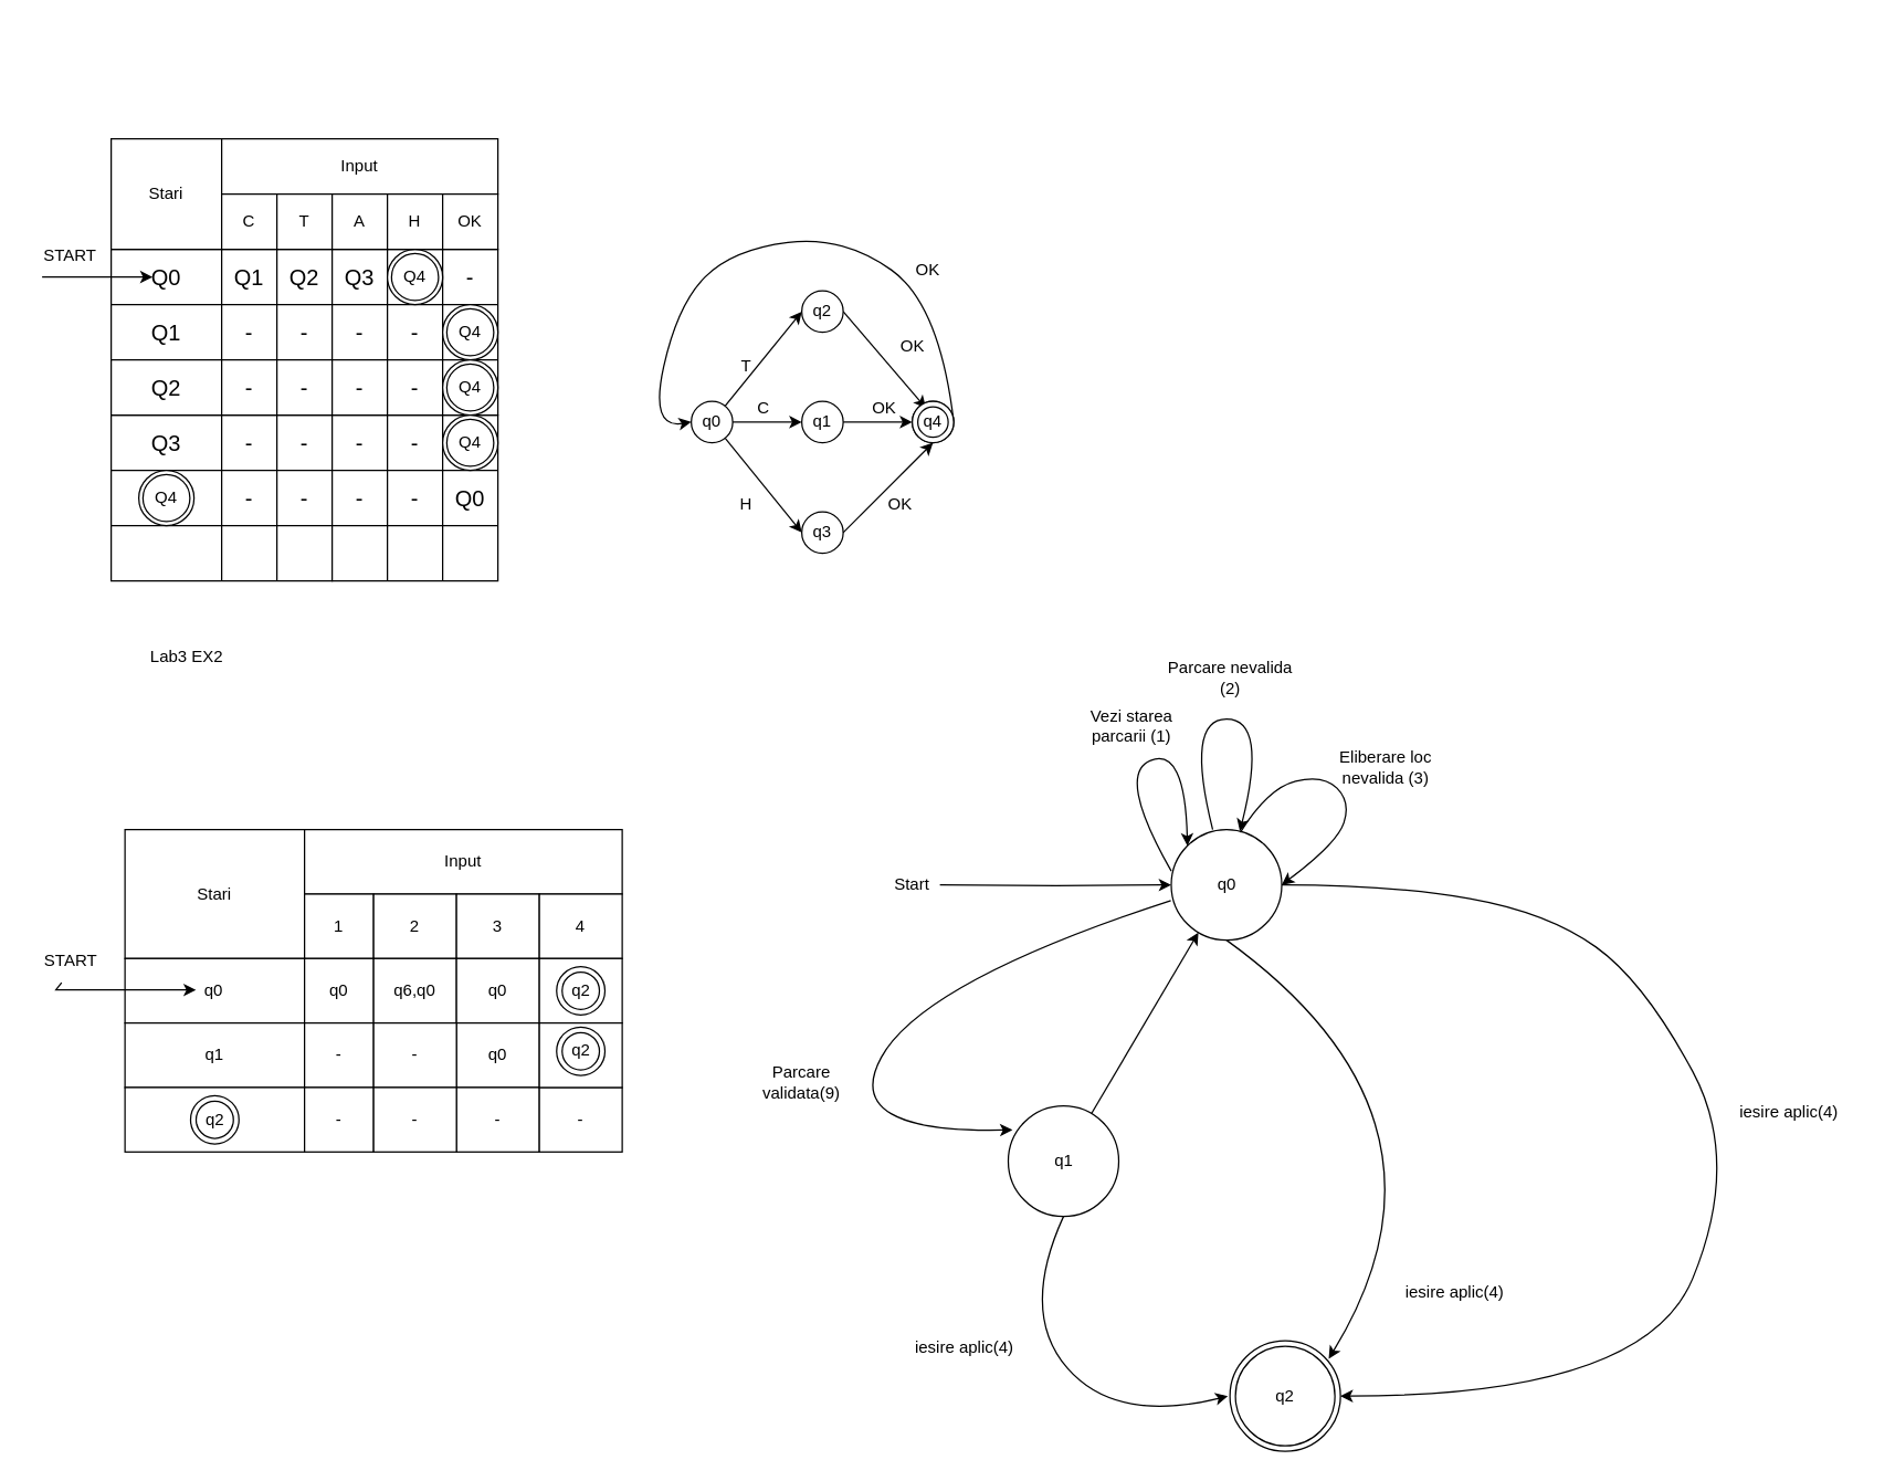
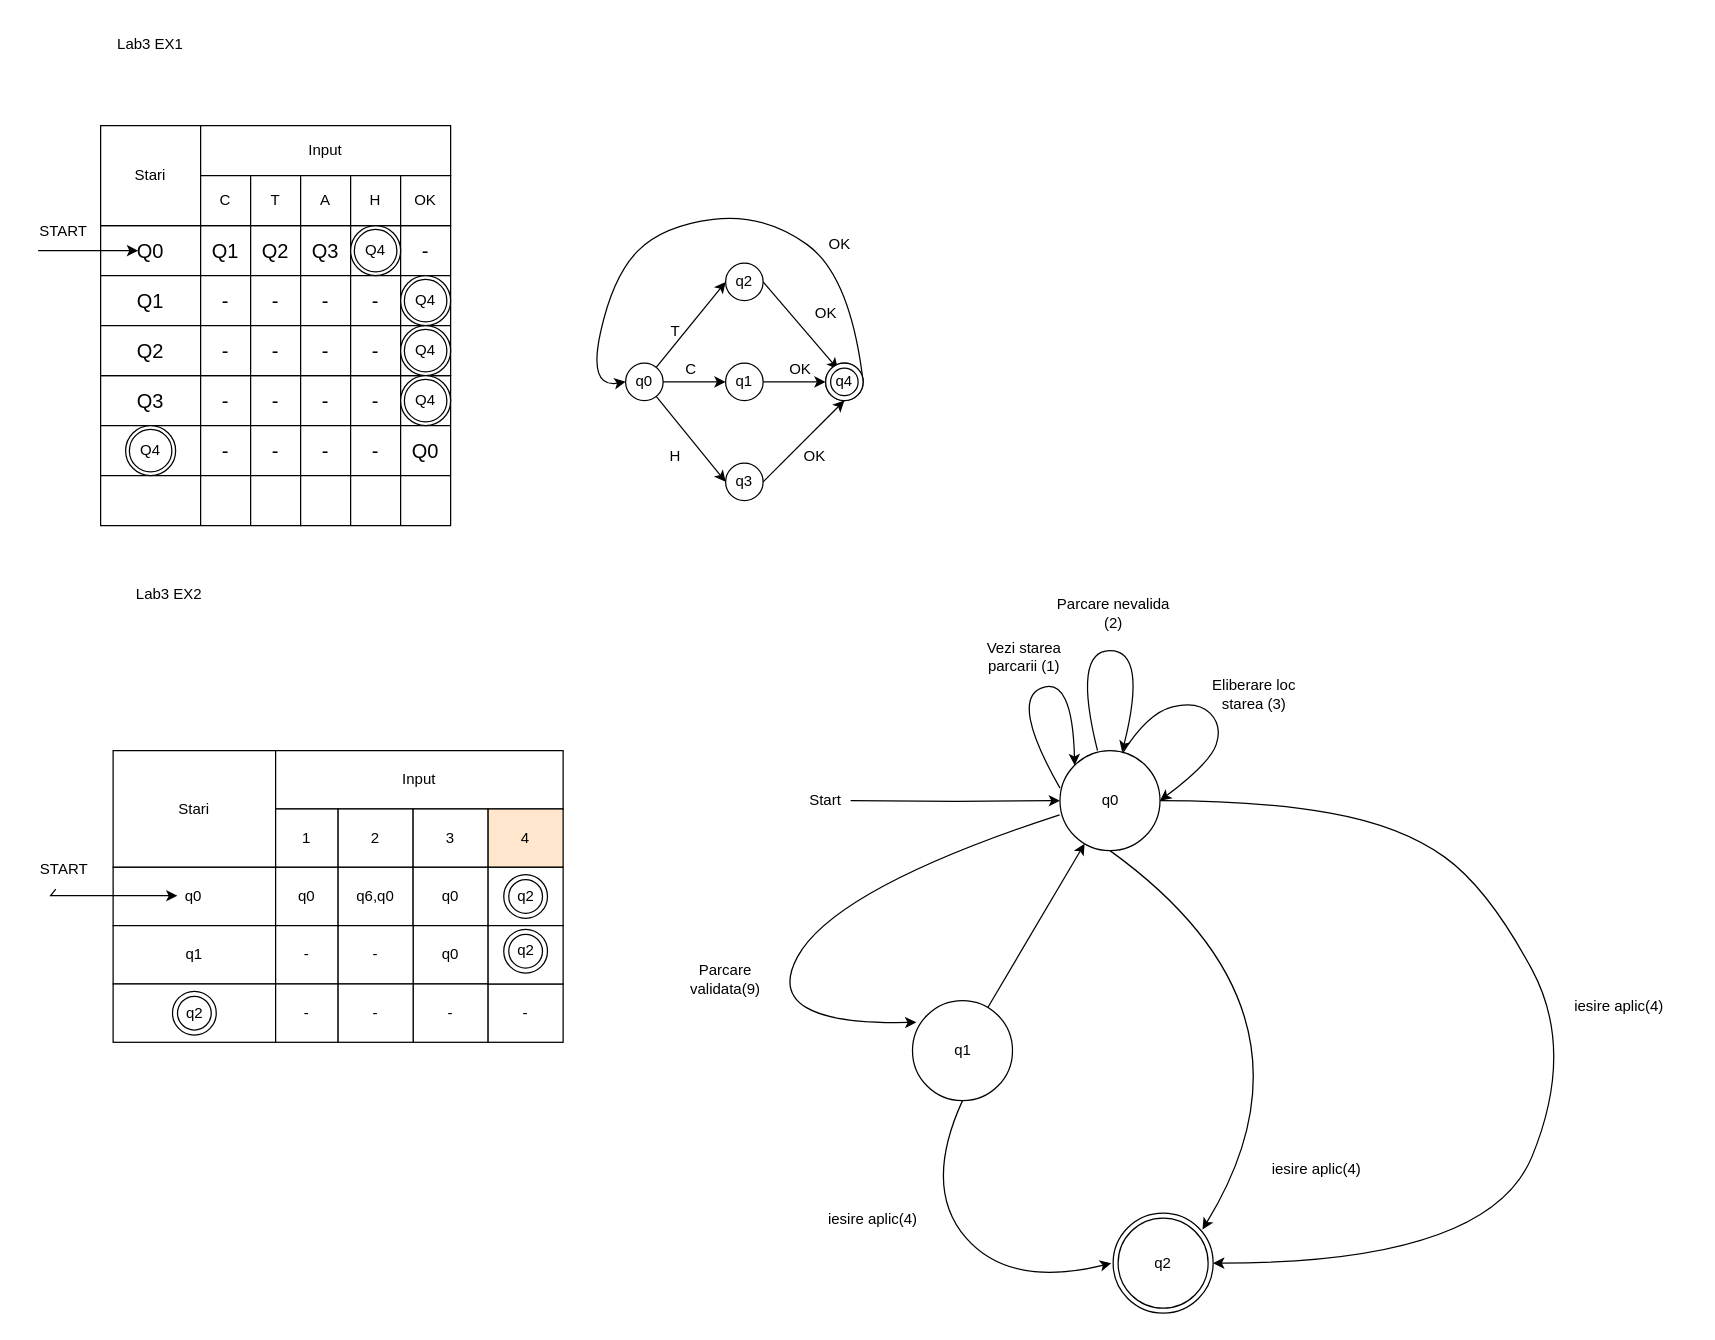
+ <mxCell id="94" value="Lab3 EX1" style="text;html=1;align=center;verticalAlign=middle;whiteSpace=wrap;rounded=0;" vertex="1" parent="2"><mxGeometry x="70" width="60" height="30" as="geometry" /></mxCell>
- <mxCell id="103" value="Eliberare loc&lt;div&gt;nevalida (3)&lt;/div&gt;" style="text;html=1;align=center;verticalAlign=middle;whiteSpace=wrap;rounded=0;" vertex="1" parent="95"><mxGeometry x="887.5" y="80" width="90" height="30" as="geometry" /></mxCell>
+ <mxCell id="103" value="Eliberare loc&lt;div&gt;starea (3)&lt;/div&gt;" style="text;html=1;align=center;verticalAlign=middle;whiteSpace=wrap;rounded=0;" vertex="1" parent="95"><mxGeometry x="887.5" y="80" width="90" height="30" as="geometry" /></mxCell>
- <mxCell id="122" value="4" style="rounded=0;whiteSpace=wrap;html=1;container=0;" vertex="1" parent="116"><mxGeometry x="300" y="46.667" width="60" height="46.667" as="geometry" /></mxCell>
+ <mxCell id="122" value="4" style="rounded=0;whiteSpace=wrap;html=1;container=0;fillColor=#ffe6cc;" vertex="1" parent="116"><mxGeometry x="300" y="46.667" width="60" height="46.667" as="geometry" /></mxCell>
